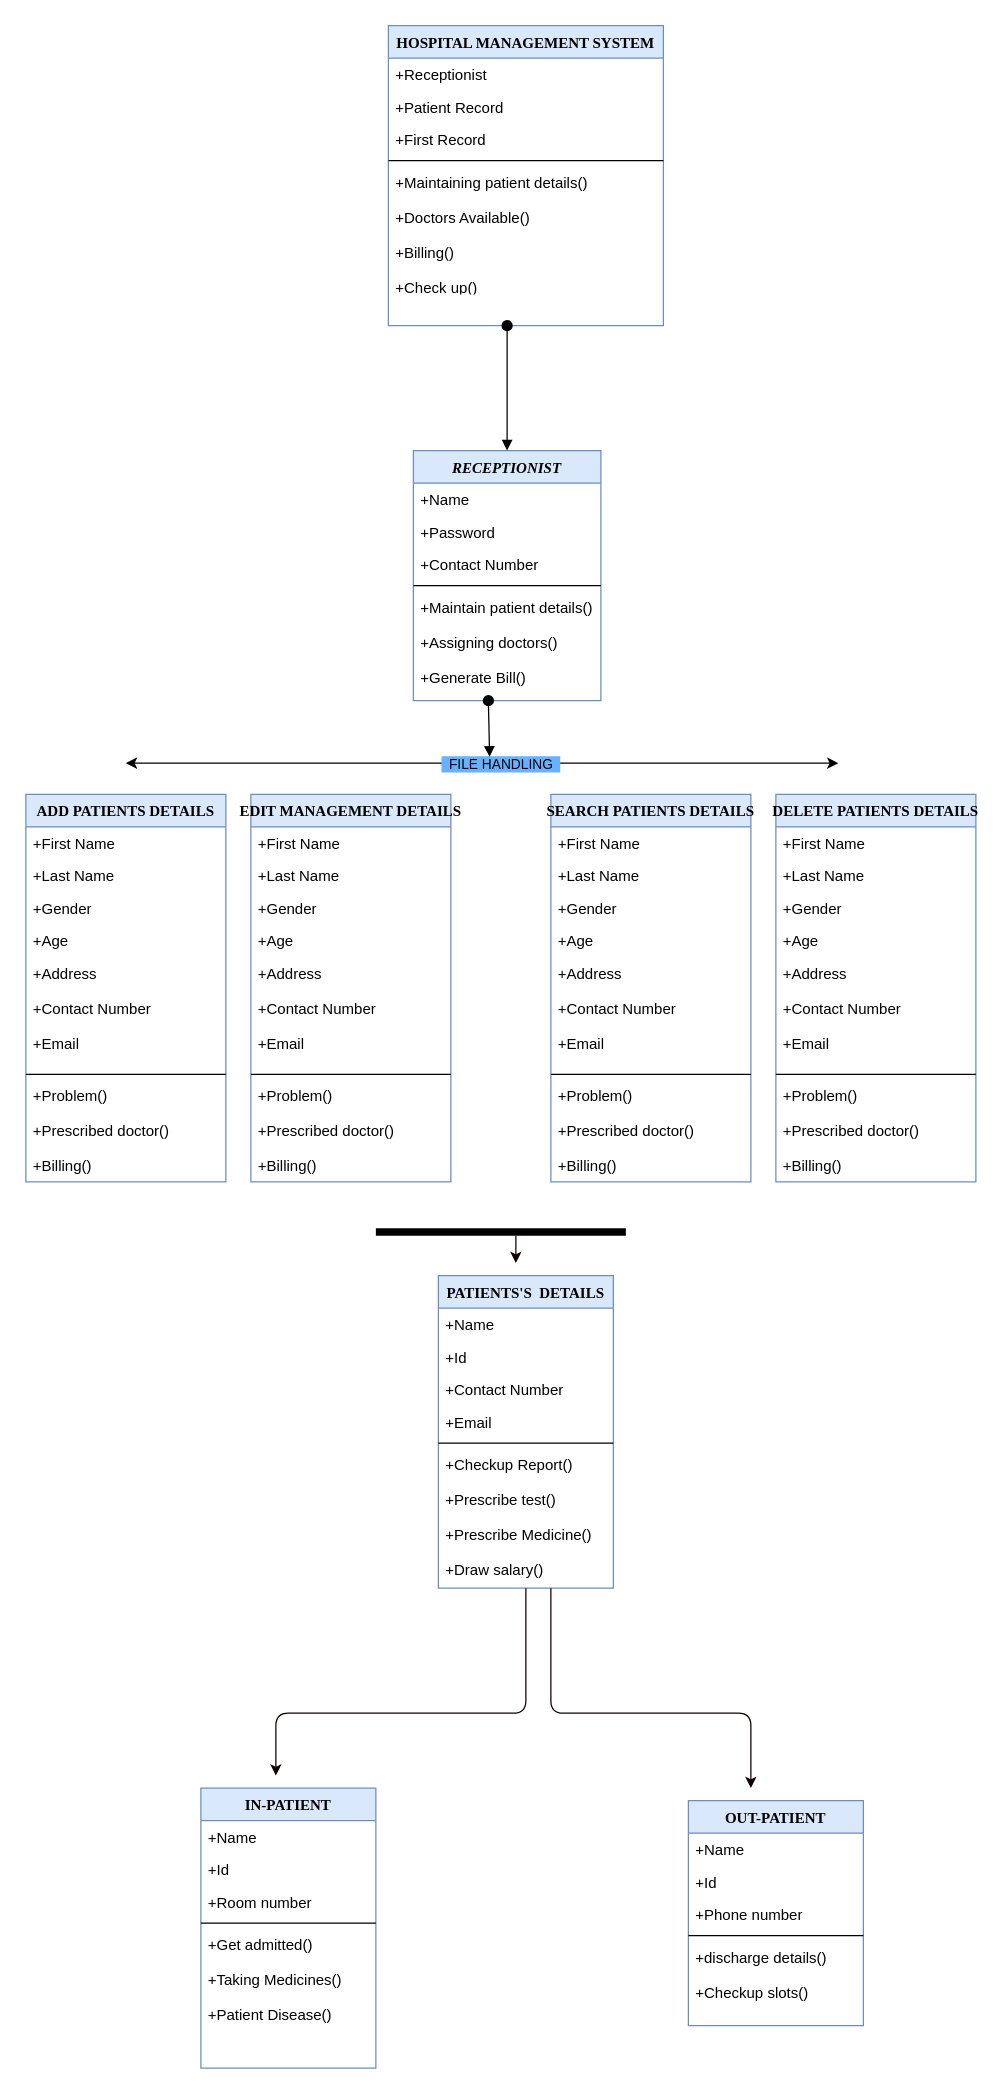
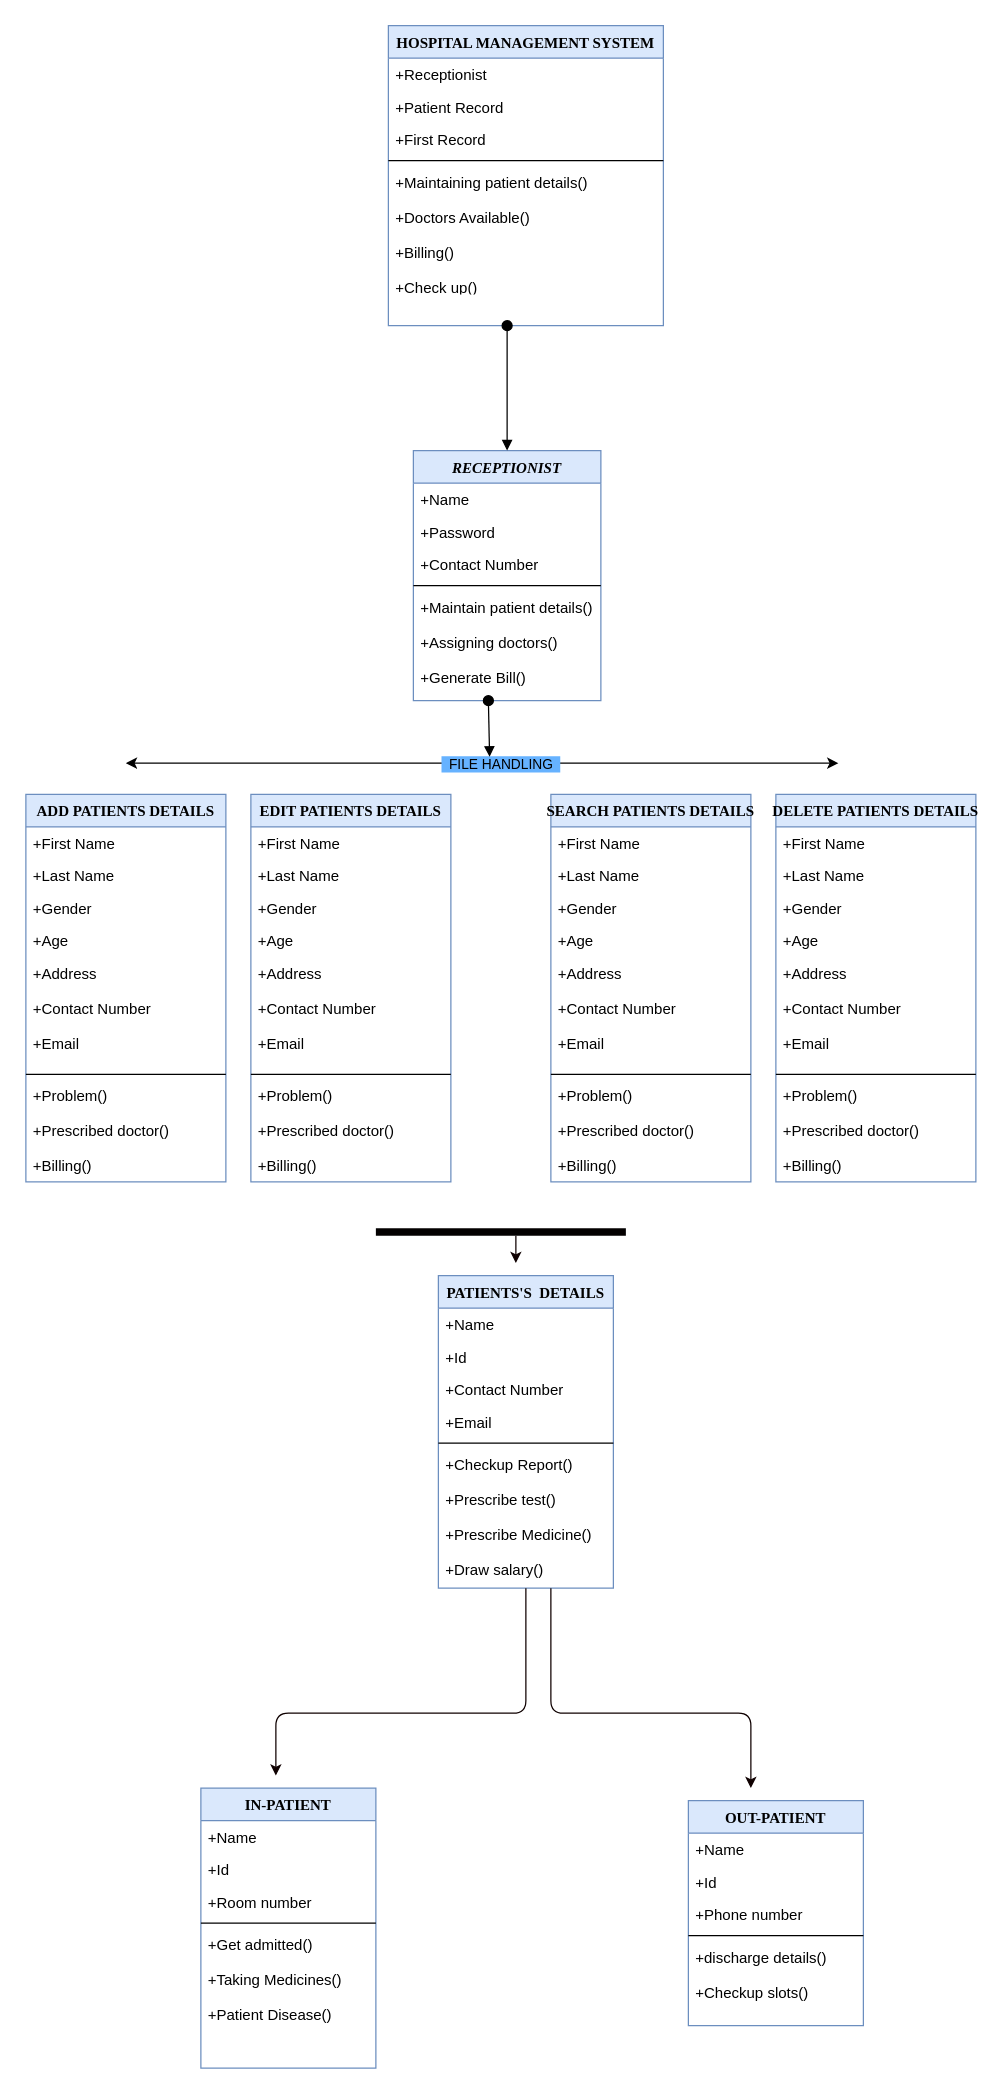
- <mxCell id="31" value="EDIT MANAGEMENT DETAILS" style="swimlane;fontStyle=1;align=center;verticalAlign=top;childLayout=stackLayout;horizontal=1;startSize=26;horizontalStack=0;resizeParent=1;resizeLast=0;collapsible=1;marginBottom=0;rounded=0;shadow=0;strokeWidth=1;fillColor=#dae8fc;strokeColor=#6c8ebf;fontFamily=Times New Roman;" vertex="1" parent="1"><mxGeometry x="200" y="635" width="160" height="310" as="geometry"><mxRectangle x="550" y="140" width="160" height="26" as="alternateBounds" /></mxGeometry></mxCell>
+ <mxCell id="31" value="EDIT PATIENTS DETAILS" style="swimlane;fontStyle=1;align=center;verticalAlign=top;childLayout=stackLayout;horizontal=1;startSize=26;horizontalStack=0;resizeParent=1;resizeLast=0;collapsible=1;marginBottom=0;rounded=0;shadow=0;strokeWidth=1;fillColor=#dae8fc;strokeColor=#6c8ebf;fontFamily=Times New Roman;" vertex="1" parent="1"><mxGeometry x="200" y="635" width="160" height="310" as="geometry"><mxRectangle x="550" y="140" width="160" height="26" as="alternateBounds" /></mxGeometry></mxCell>
